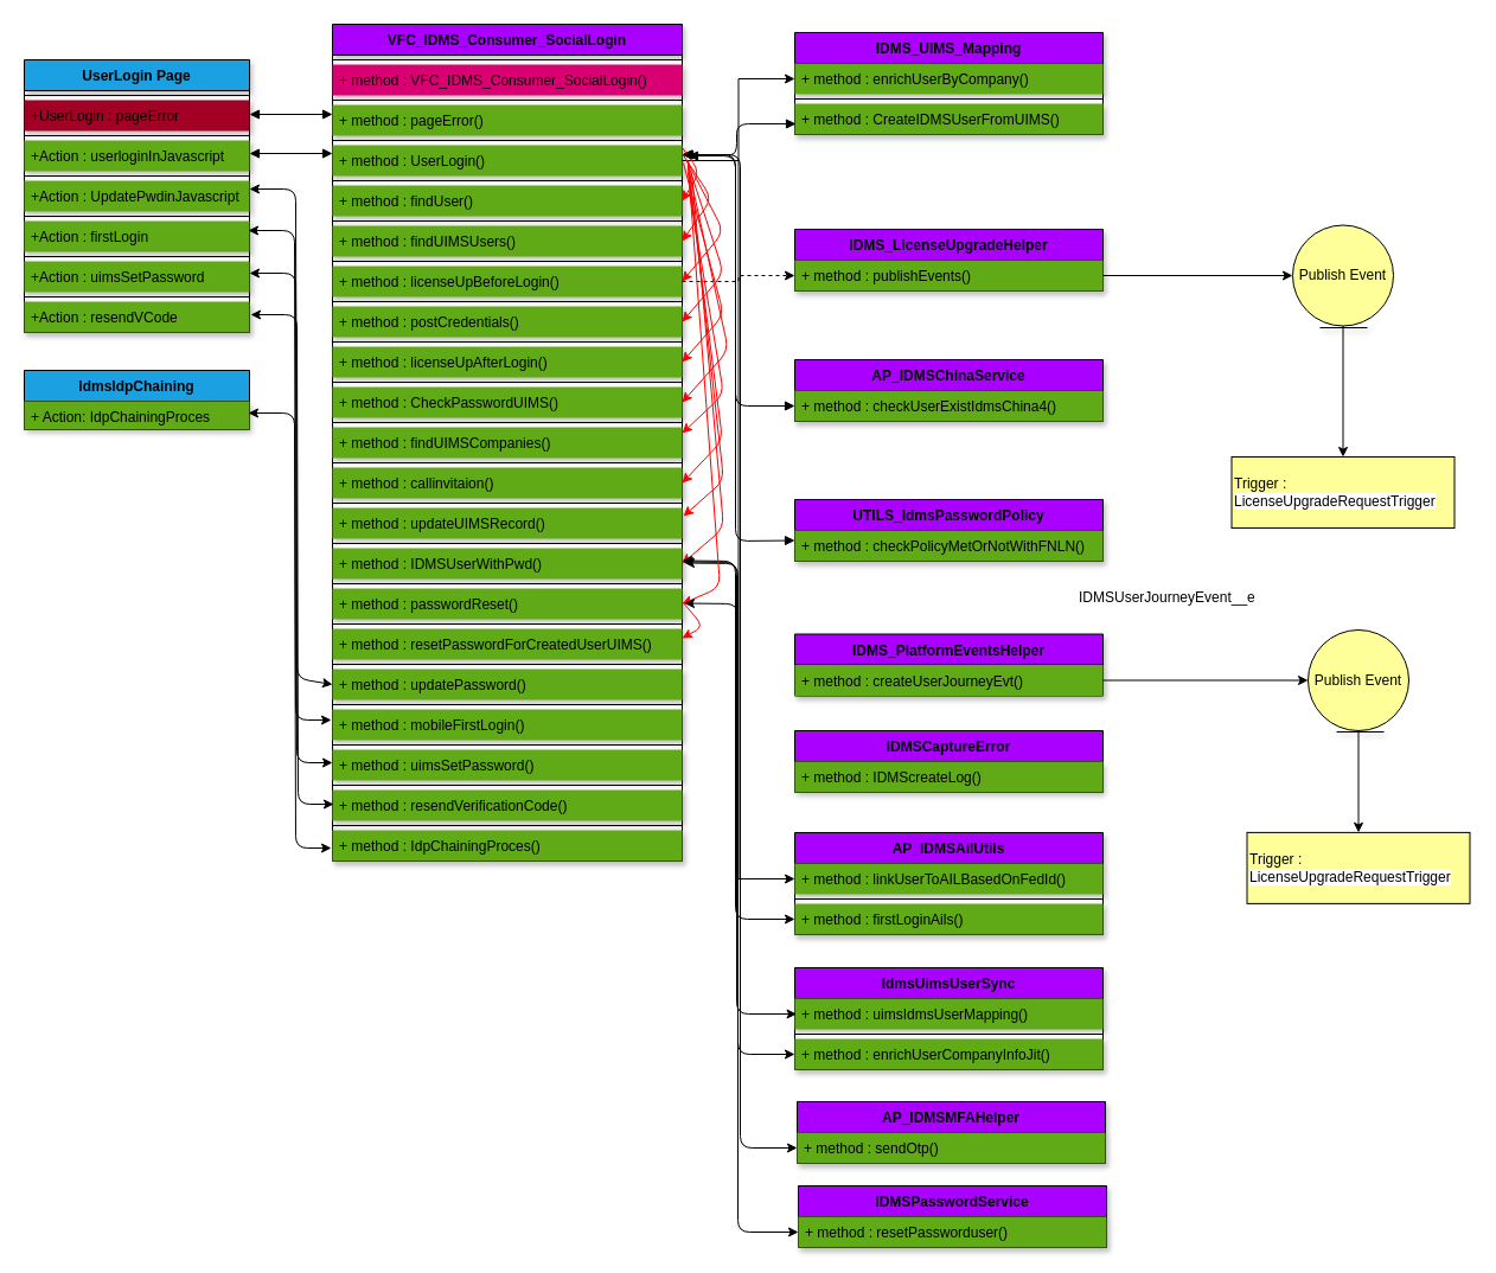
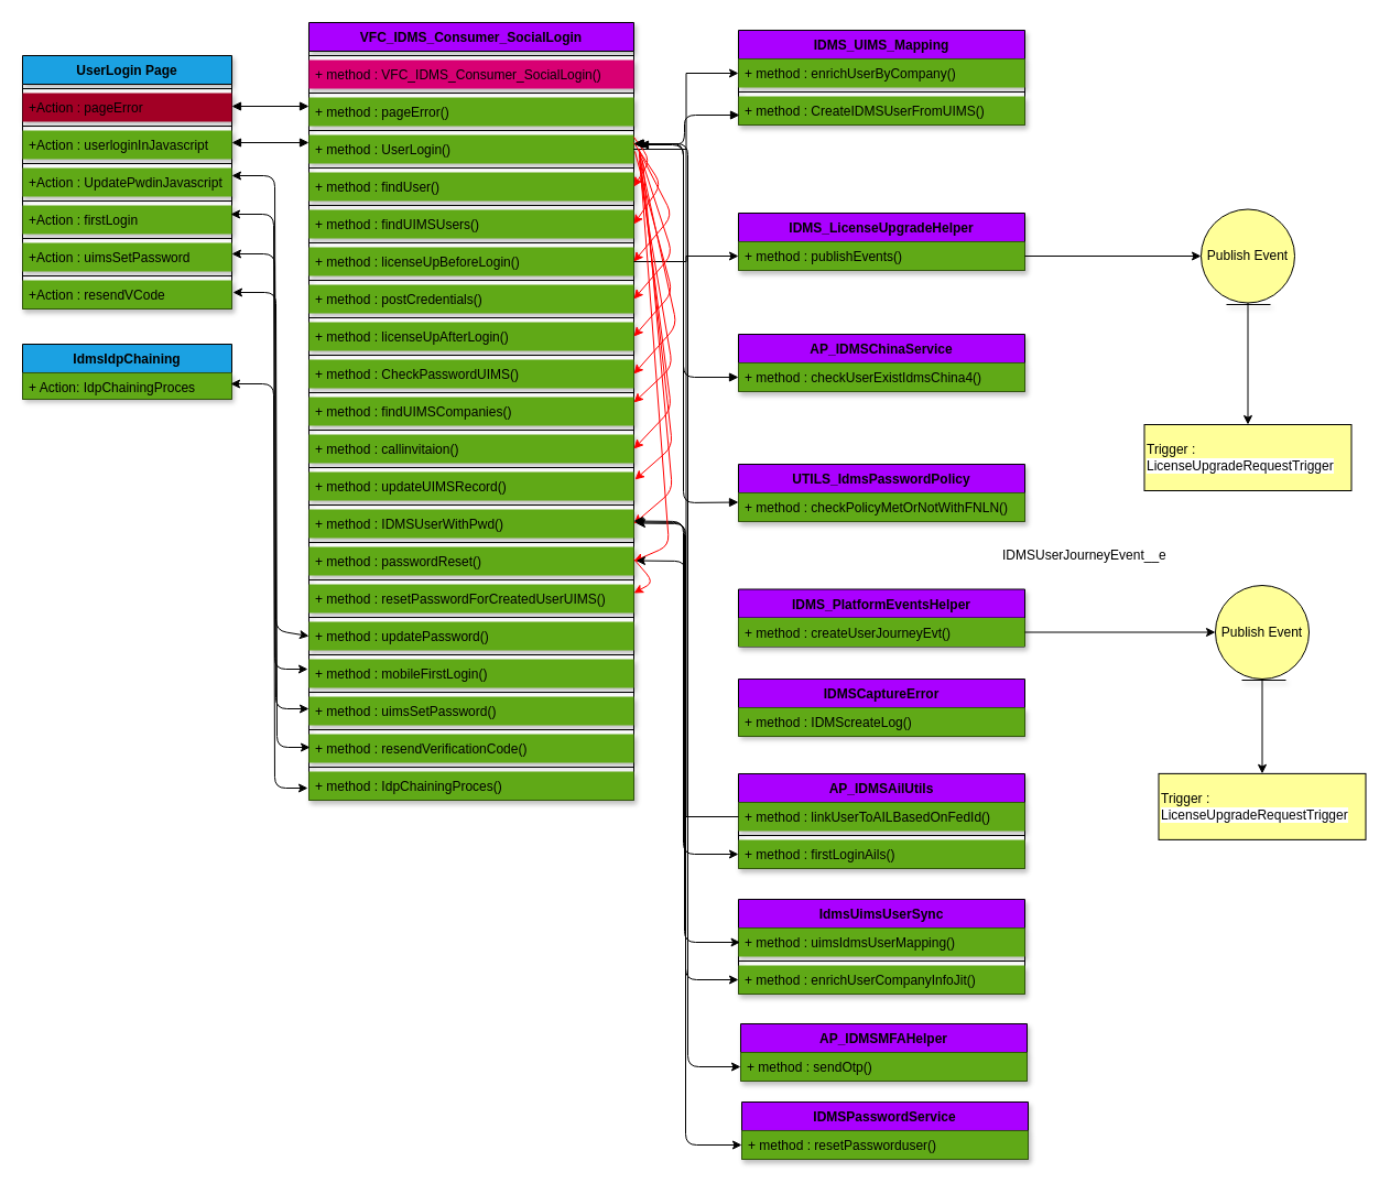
- <mxCell id="52" value="+UserLogin : pageError" style="text;strokeColor=none;fillColor=#A20025;align=left;verticalAlign=top;spacingLeft=4;spacingRight=4;overflow=hidden;rotatable=0;points=[[0,0.5],[1,0.5]];portConstraint=eastwest;shadow=1;" parent="50" vertex="1"><mxGeometry y="34" width="190" height="26" as="geometry" /></mxCell>
+ <mxCell id="52" value="+Action : pageError" style="text;strokeColor=none;fillColor=#A20025;align=left;verticalAlign=top;spacingLeft=4;spacingRight=4;overflow=hidden;rotatable=0;points=[[0,0.5],[1,0.5]];portConstraint=eastwest;shadow=1;" parent="50" vertex="1"><mxGeometry y="34" width="190" height="26" as="geometry" /></mxCell>
- <mxCell id="68" style="edgeStyle=orthogonalEdgeStyle;rounded=0;orthogonalLoop=1;jettySize=auto;html=1;fillColor=#60A917;dashed=1;" parent="1" source="21" target="64" edge="1"><mxGeometry relative="1" as="geometry" /></mxCell>
+ <mxCell id="68" style="edgeStyle=orthogonalEdgeStyle;rounded=0;orthogonalLoop=1;jettySize=auto;html=1;fillColor=#60A917;" parent="1" source="21" target="64" edge="1"><mxGeometry relative="1" as="geometry" /></mxCell>
- <mxCell id="90" style="edgeStyle=orthogonalEdgeStyle;rounded=0;orthogonalLoop=1;jettySize=auto;html=1;entryX=0;entryY=0.5;entryDx=0;entryDy=0;fillColor=#60A917;" parent="1" source="15" target="87" edge="1"><mxGeometry relative="1" as="geometry" /></mxCell>
+ <mxCell id="90" style="edgeStyle=orthogonalEdgeStyle;rounded=0;orthogonalLoop=1;jettySize=auto;html=1;entryX=0;entryY=0.5;entryDx=0;entryDy=0;fillColor=#60A917;endArrow=none;" parent="1" source="15" target="87" edge="1"><mxGeometry relative="1" as="geometry" /></mxCell>
